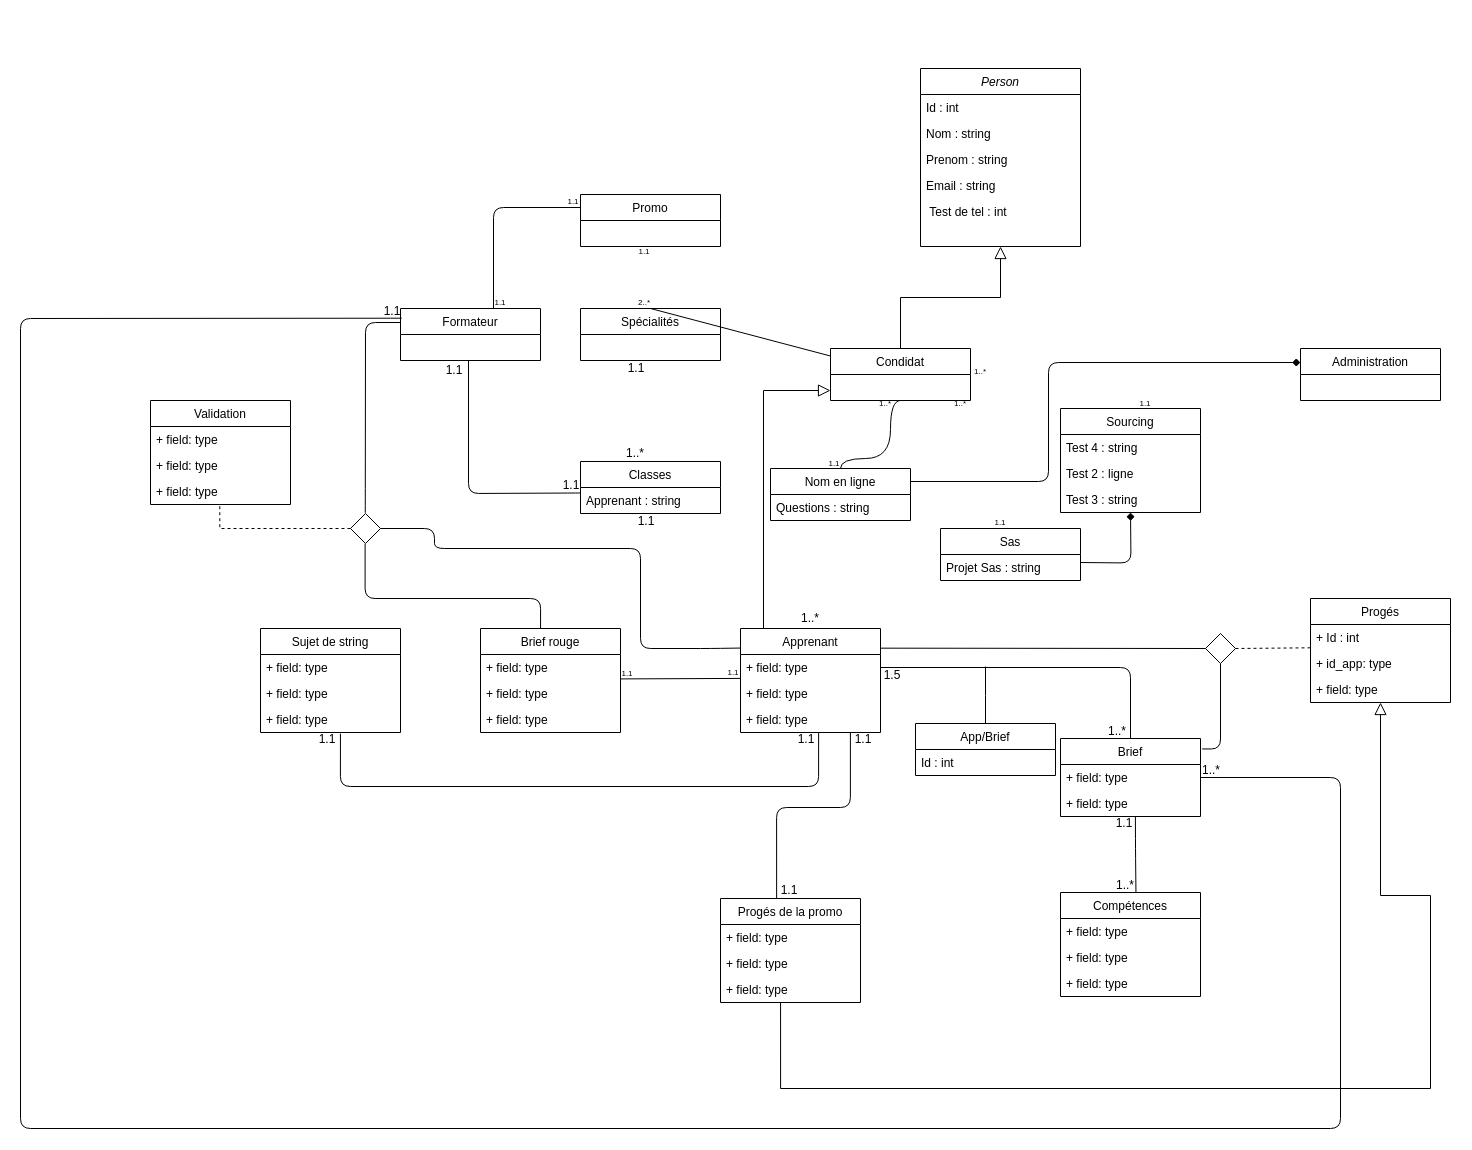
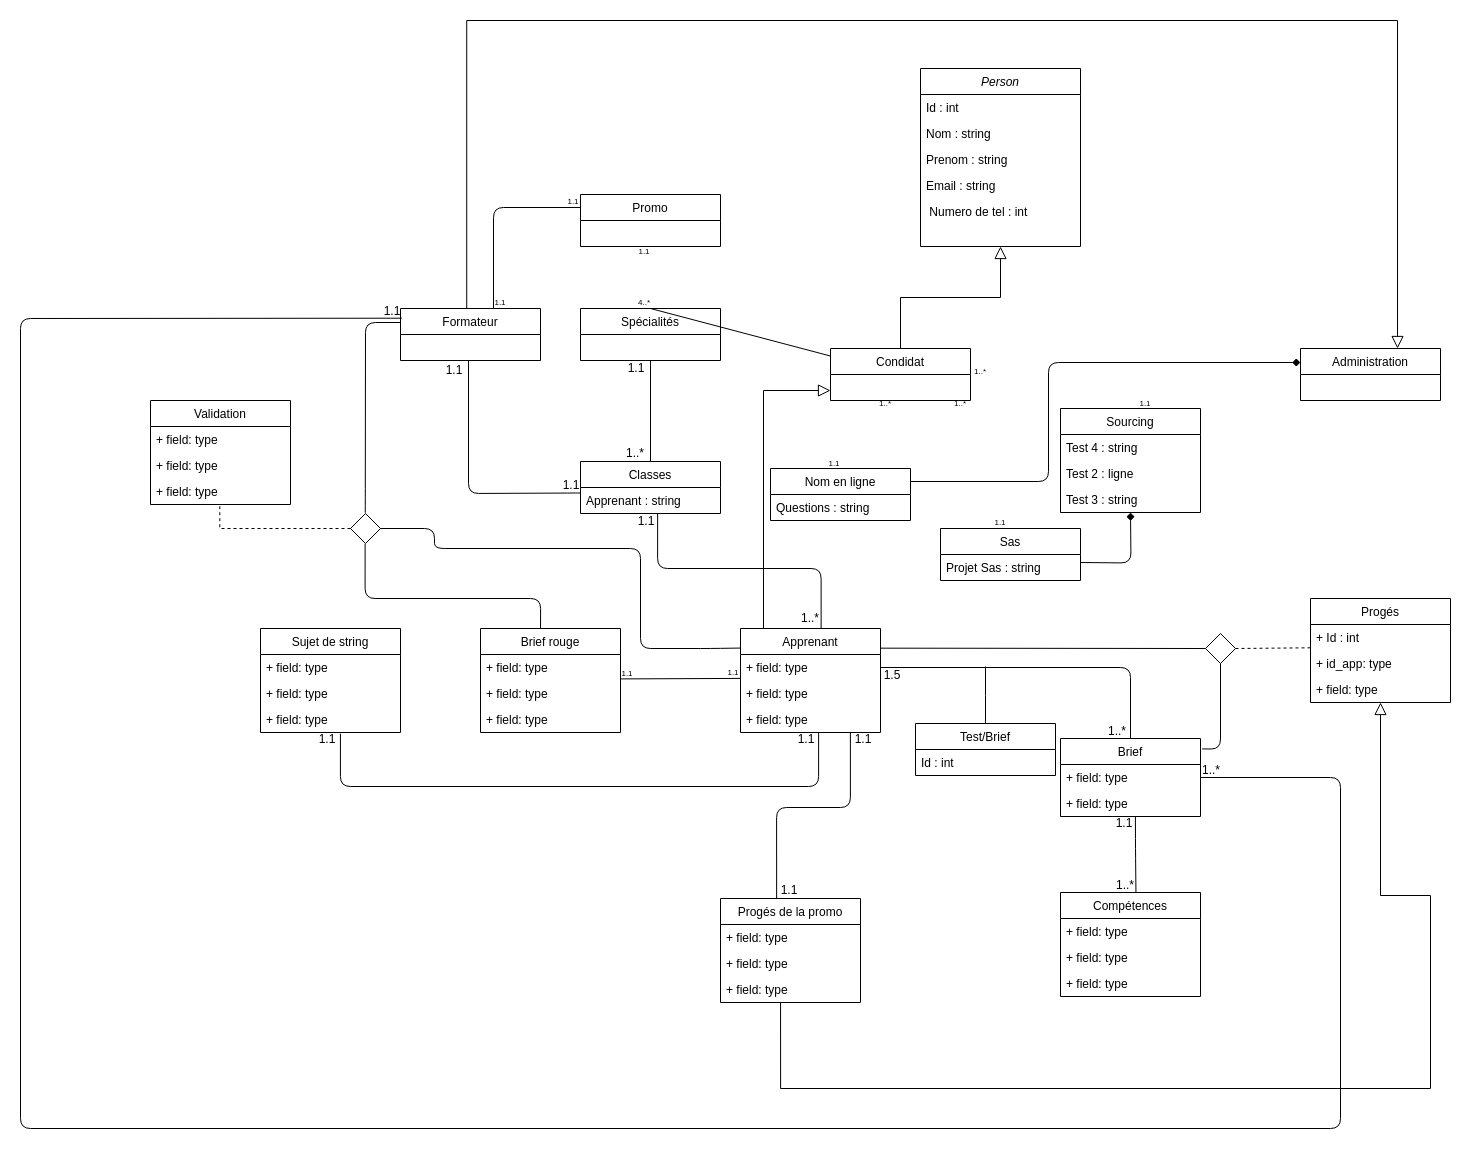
+ <mxCell id="67" value="" style="endArrow=block;endSize=10;endFill=0;shadow=0;strokeWidth=1;rounded=0;edgeStyle=elbowEdgeStyle;elbow=vertical;exitX=0.473;exitY=0.009;exitDx=0;exitDy=0;exitPerimeter=0;entryX=0.693;entryY=0;entryDx=0;entryDy=0;entryPerimeter=0;" parent="1" source="21" target="10" edge="1"><mxGeometry width="160" relative="1" as="geometry"><mxPoint x="868" y="156" as="sourcePoint" /><mxPoint x="1357" y="99" as="targetPoint" /><Array as="points"><mxPoint x="906" y="20" /></Array></mxGeometry></mxCell>
- <mxCell id="7" value=" Test de tel : int" style="text;align=left;verticalAlign=top;spacingLeft=4;spacingRight=4;overflow=hidden;rotatable=0;points=[[0,0.5],[1,0.5]];portConstraint=eastwest;rounded=0;shadow=0;html=0;" parent="2" vertex="1"><mxGeometry y="130" width="160" height="26" as="geometry" /></mxCell>
+ <mxCell id="7" value=" Numero de tel : int" style="text;align=left;verticalAlign=top;spacingLeft=4;spacingRight=4;overflow=hidden;rotatable=0;points=[[0,0.5],[1,0.5]];portConstraint=eastwest;rounded=0;shadow=0;html=0;" parent="2" vertex="1"><mxGeometry y="130" width="160" height="26" as="geometry" /></mxCell>
- <mxCell id="72" value="&lt;font style=&quot;font-size: 8px&quot;&gt;2..*&lt;/font&gt;" style="text;html=1;strokeColor=none;fillColor=none;align=center;verticalAlign=middle;whiteSpace=wrap;rounded=0;" parent="1" vertex="1"><mxGeometry x="624" y="291" width="40" height="20" as="geometry" /></mxCell>
+ <mxCell id="72" value="&lt;font style=&quot;font-size: 8px&quot;&gt;4..*&lt;/font&gt;" style="text;html=1;strokeColor=none;fillColor=none;align=center;verticalAlign=middle;whiteSpace=wrap;rounded=0;" parent="1" vertex="1"><mxGeometry x="624" y="291" width="40" height="20" as="geometry" /></mxCell>
+ <mxCell id="74" value="" style="endArrow=none;html=1;entryX=0.5;entryY=1;entryDx=0;entryDy=0;exitX=0.5;exitY=0;exitDx=0;exitDy=0;" parent="1" source="22" target="20" edge="1"><mxGeometry width="50" height="50" relative="1" as="geometry"><mxPoint x="620" y="430" as="sourcePoint" /><mxPoint x="670" y="380" as="targetPoint" /></mxGeometry></mxCell>
- <mxCell id="58" value="" style="endArrow=none;html=1;edgeStyle=orthogonalEdgeStyle;curved=1;entryX=0.5;entryY=1;entryDx=0;entryDy=0;exitX=0.5;exitY=0;exitDx=0;exitDy=0;" parent="1" source="11" target="9" edge="1"><mxGeometry width="50" height="50" relative="1" as="geometry"><mxPoint x="820" y="508" as="sourcePoint" /><mxPoint x="870" y="458" as="targetPoint" /><Array as="points"><mxPoint x="840" y="458" /><mxPoint x="890" y="458" /><mxPoint x="890" y="400" /></Array></mxGeometry></mxCell>
+ <mxCell id="83" value="" style="endArrow=none;html=1;edgeStyle=orthogonalEdgeStyle;entryX=0.551;entryY=0.985;entryDx=0;entryDy=0;entryPerimeter=0;exitX=0.576;exitY=-0.002;exitDx=0;exitDy=0;exitPerimeter=0;" parent="1" source="24" target="23" edge="1"><mxGeometry width="50" height="50" relative="1" as="geometry"><mxPoint x="820" y="626" as="sourcePoint" /><mxPoint x="660" y="530" as="targetPoint" /><Array as="points"><mxPoint x="821" y="568" /><mxPoint x="657" y="568" /></Array></mxGeometry></mxCell>
- <mxCell id="56" value="App/Brief" style="swimlane;fontStyle=0;childLayout=stackLayout;horizontal=1;startSize=26;fillColor=none;horizontalStack=0;resizeParent=1;resizeParentMax=0;resizeLast=0;collapsible=1;marginBottom=0;" parent="1" vertex="1"><mxGeometry x="915" y="723" width="140" height="52" as="geometry" /></mxCell>
+ <mxCell id="56" value="Test/Brief" style="swimlane;fontStyle=0;childLayout=stackLayout;horizontal=1;startSize=26;fillColor=none;horizontalStack=0;resizeParent=1;resizeParentMax=0;resizeLast=0;collapsible=1;marginBottom=0;" parent="1" vertex="1"><mxGeometry x="915" y="723" width="140" height="52" as="geometry" /></mxCell>
